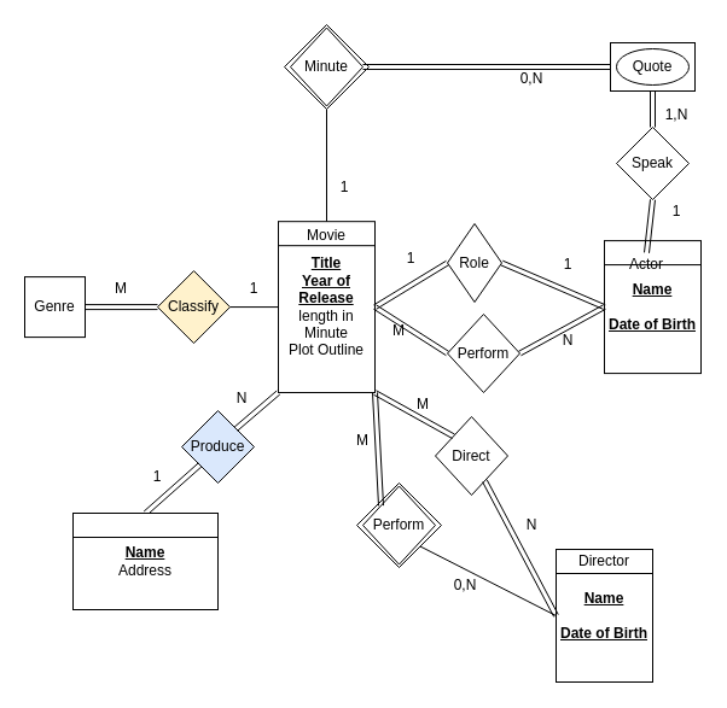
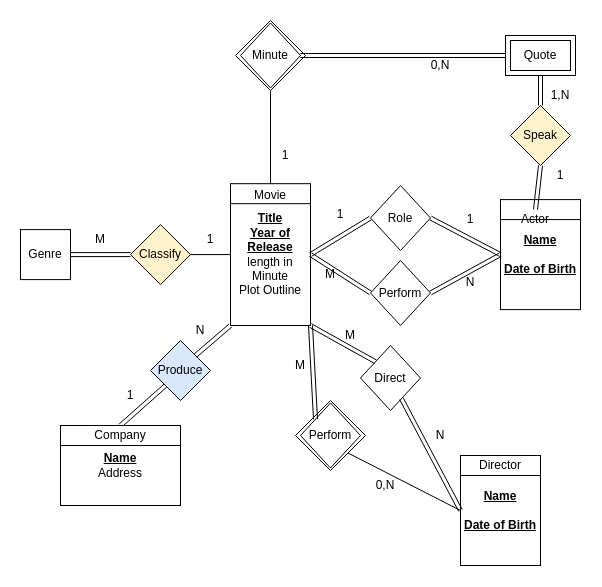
- <mxCell id="40" value="Quote" style="ellipse;whiteSpace=wrap;html=1;shadow=0;sketch=0;" parent="38" vertex="1"><mxGeometry x="5" y="5" width="60" height="30" as="geometry" /></mxCell>
+ <mxCell id="40" value="Quote" style="rounded=0;whiteSpace=wrap;html=1;shadow=0;sketch=0;" parent="38" vertex="1"><mxGeometry x="5" y="5" width="60" height="30" as="geometry" /></mxCell>
- <mxCell id="42" value="Speak" style="rhombus;whiteSpace=wrap;html=1;" parent="1" vertex="1"><mxGeometry x="510" y="105" width="60" height="60" as="geometry" /></mxCell>
+ <mxCell id="42" value="Speak" style="rhombus;whiteSpace=wrap;html=1;fillColor=#fff2cc;" parent="1" vertex="1"><mxGeometry x="510" y="105" width="60" height="60" as="geometry" /></mxCell>
- <mxCell id="45" value="Role" style="rhombus;whiteSpace=wrap;html=1;" parent="1" vertex="1"><mxGeometry x="370" y="185" width="45" height="65" as="geometry" /></mxCell>
+ <mxCell id="45" value="Role" style="rhombus;whiteSpace=wrap;html=1;" parent="1" vertex="1"><mxGeometry x="370" y="185" width="60" height="65" as="geometry" /></mxCell>
+ <mxCell id="60" value="Company" style="text;html=1;strokeColor=none;fillColor=none;align=center;verticalAlign=middle;whiteSpace=wrap;rounded=0;" vertex="1" parent="1"><mxGeometry x="100" y="425" width="40" height="20" as="geometry" /></mxCell>
